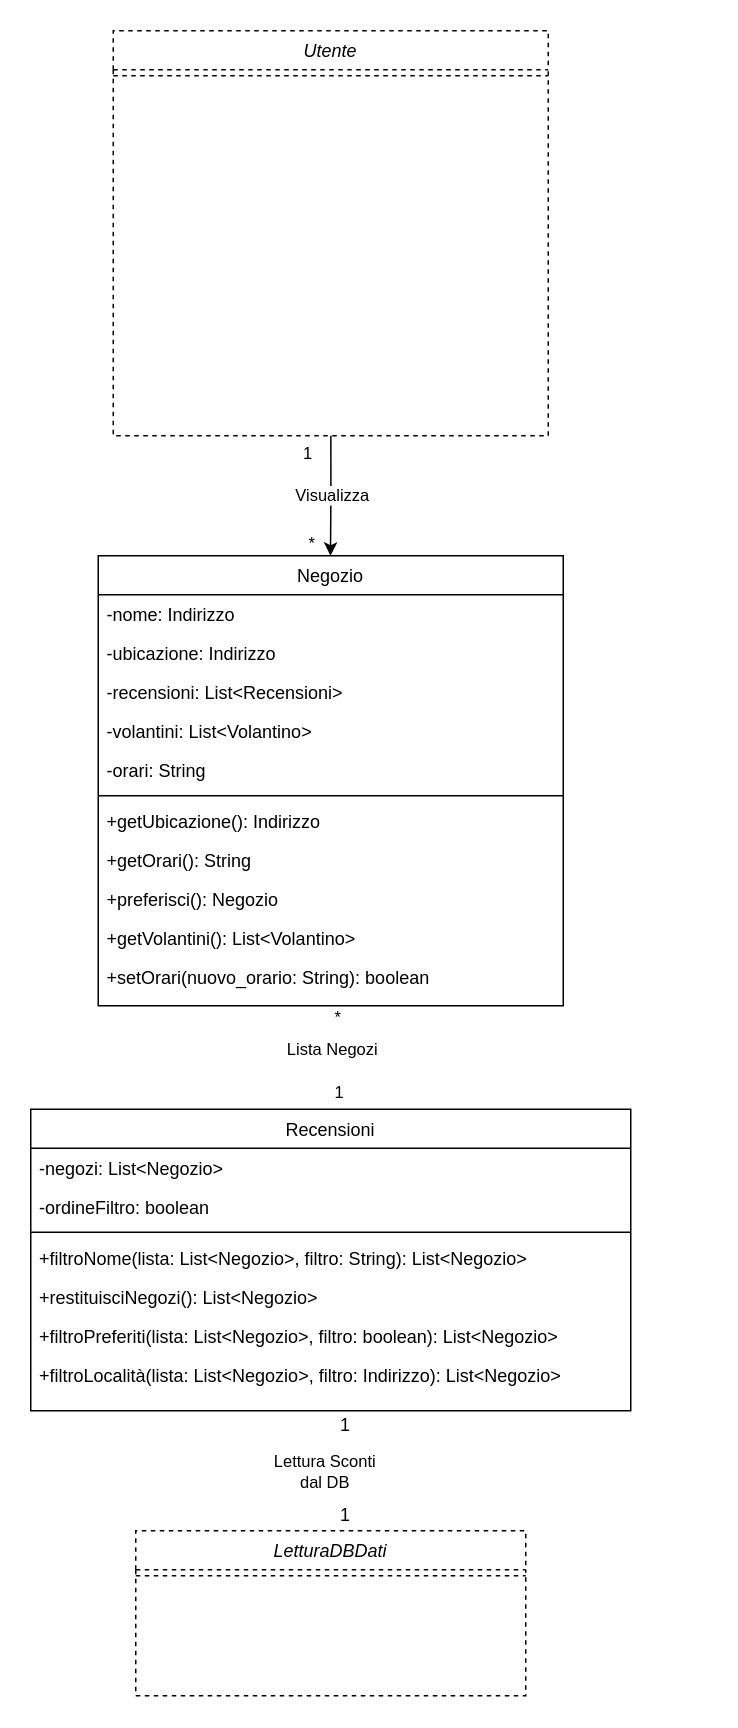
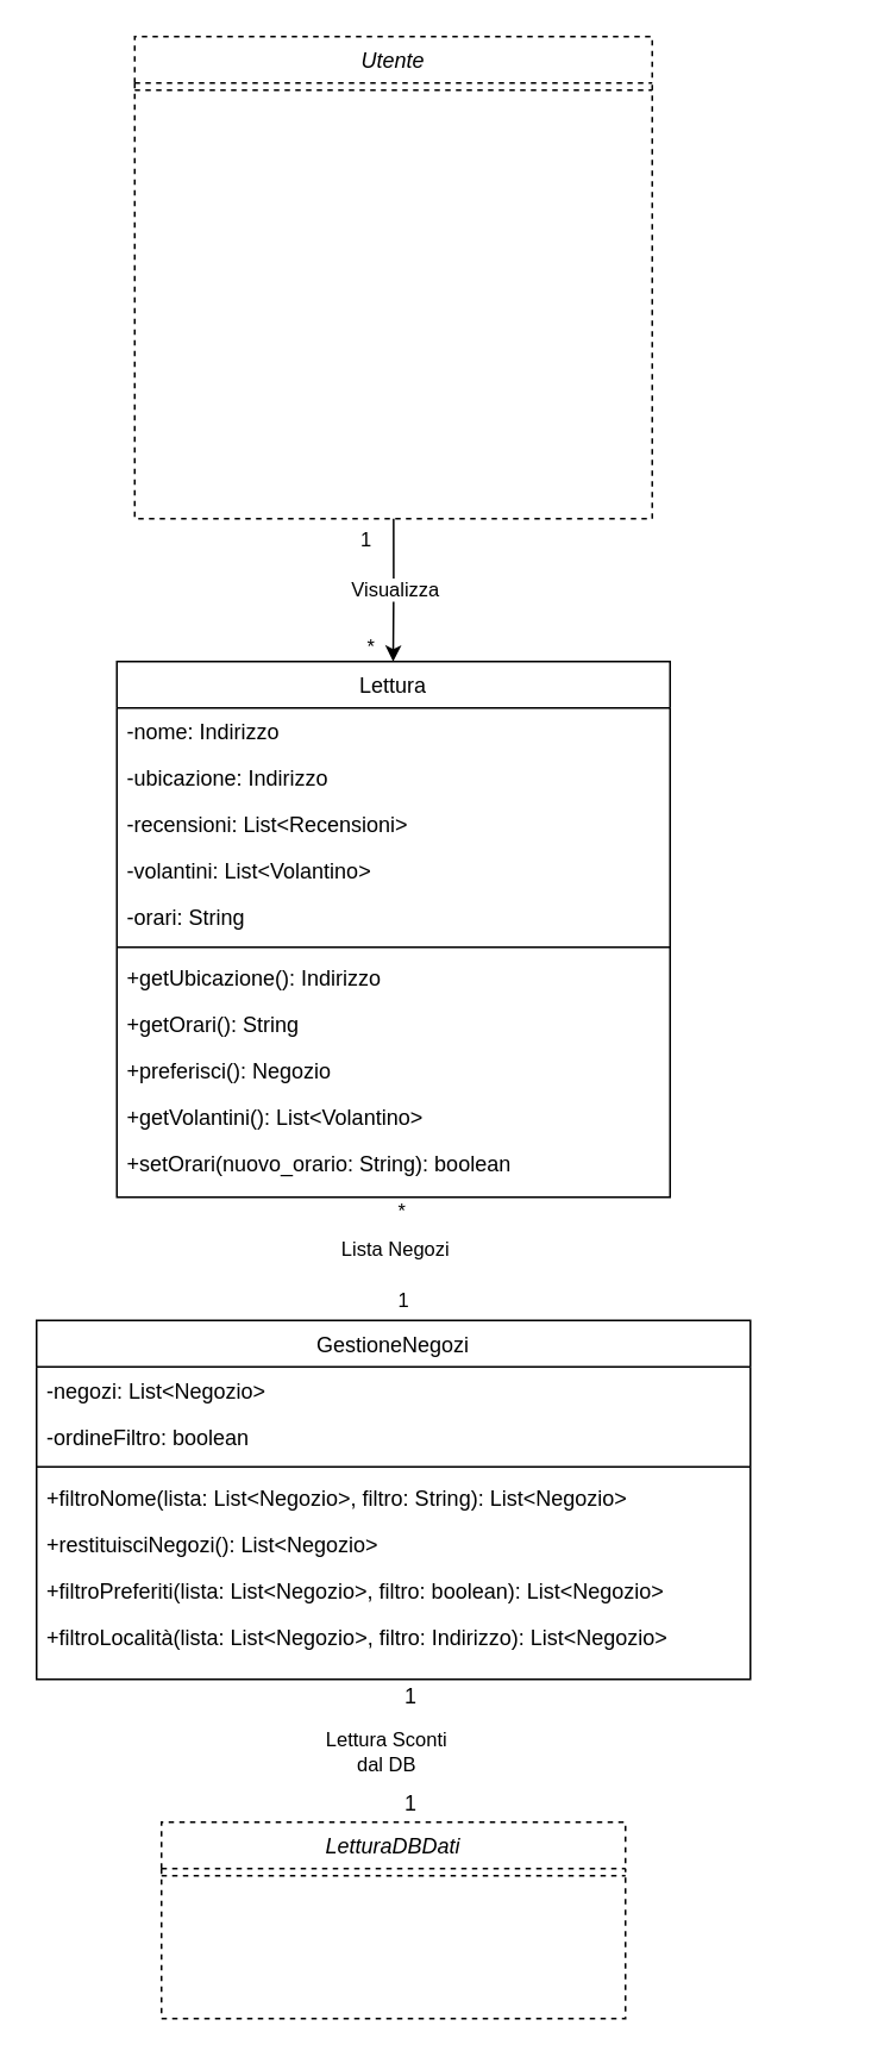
- <mxCell id="2" value="Negozio" style="swimlane;fontStyle=0;align=center;verticalAlign=top;childLayout=stackLayout;horizontal=1;startSize=26;horizontalStack=0;resizeParent=1;resizeLast=0;collapsible=1;marginBottom=0;rounded=0;shadow=0;strokeWidth=1;" vertex="1" parent="1"><mxGeometry x="65" y="370" width="310" height="300" as="geometry"><mxRectangle x="-1070" y="-380" width="170" height="26" as="alternateBounds" /></mxGeometry></mxCell>
+ <mxCell id="2" value="Lettura" style="swimlane;fontStyle=0;align=center;verticalAlign=top;childLayout=stackLayout;horizontal=1;startSize=26;horizontalStack=0;resizeParent=1;resizeLast=0;collapsible=1;marginBottom=0;rounded=0;shadow=0;strokeWidth=1;" vertex="1" parent="1"><mxGeometry x="65" y="370" width="310" height="300" as="geometry"><mxRectangle x="-1070" y="-380" width="170" height="26" as="alternateBounds" /></mxGeometry></mxCell>
- <mxCell id="14" value="Recensioni" style="swimlane;fontStyle=0;align=center;verticalAlign=top;childLayout=stackLayout;horizontal=1;startSize=26;horizontalStack=0;resizeParent=1;resizeLast=0;collapsible=1;marginBottom=0;rounded=0;shadow=0;strokeWidth=1;" vertex="1" parent="1"><mxGeometry x="20" y="739" width="400" height="201" as="geometry"><mxRectangle x="-1290" y="119" width="170" height="26" as="alternateBounds" /></mxGeometry></mxCell>
+ <mxCell id="14" value="GestioneNegozi" style="swimlane;fontStyle=0;align=center;verticalAlign=top;childLayout=stackLayout;horizontal=1;startSize=26;horizontalStack=0;resizeParent=1;resizeLast=0;collapsible=1;marginBottom=0;rounded=0;shadow=0;strokeWidth=1;" vertex="1" parent="1"><mxGeometry x="20" y="739" width="400" height="201" as="geometry"><mxRectangle x="-1290" y="119" width="170" height="26" as="alternateBounds" /></mxGeometry></mxCell>
